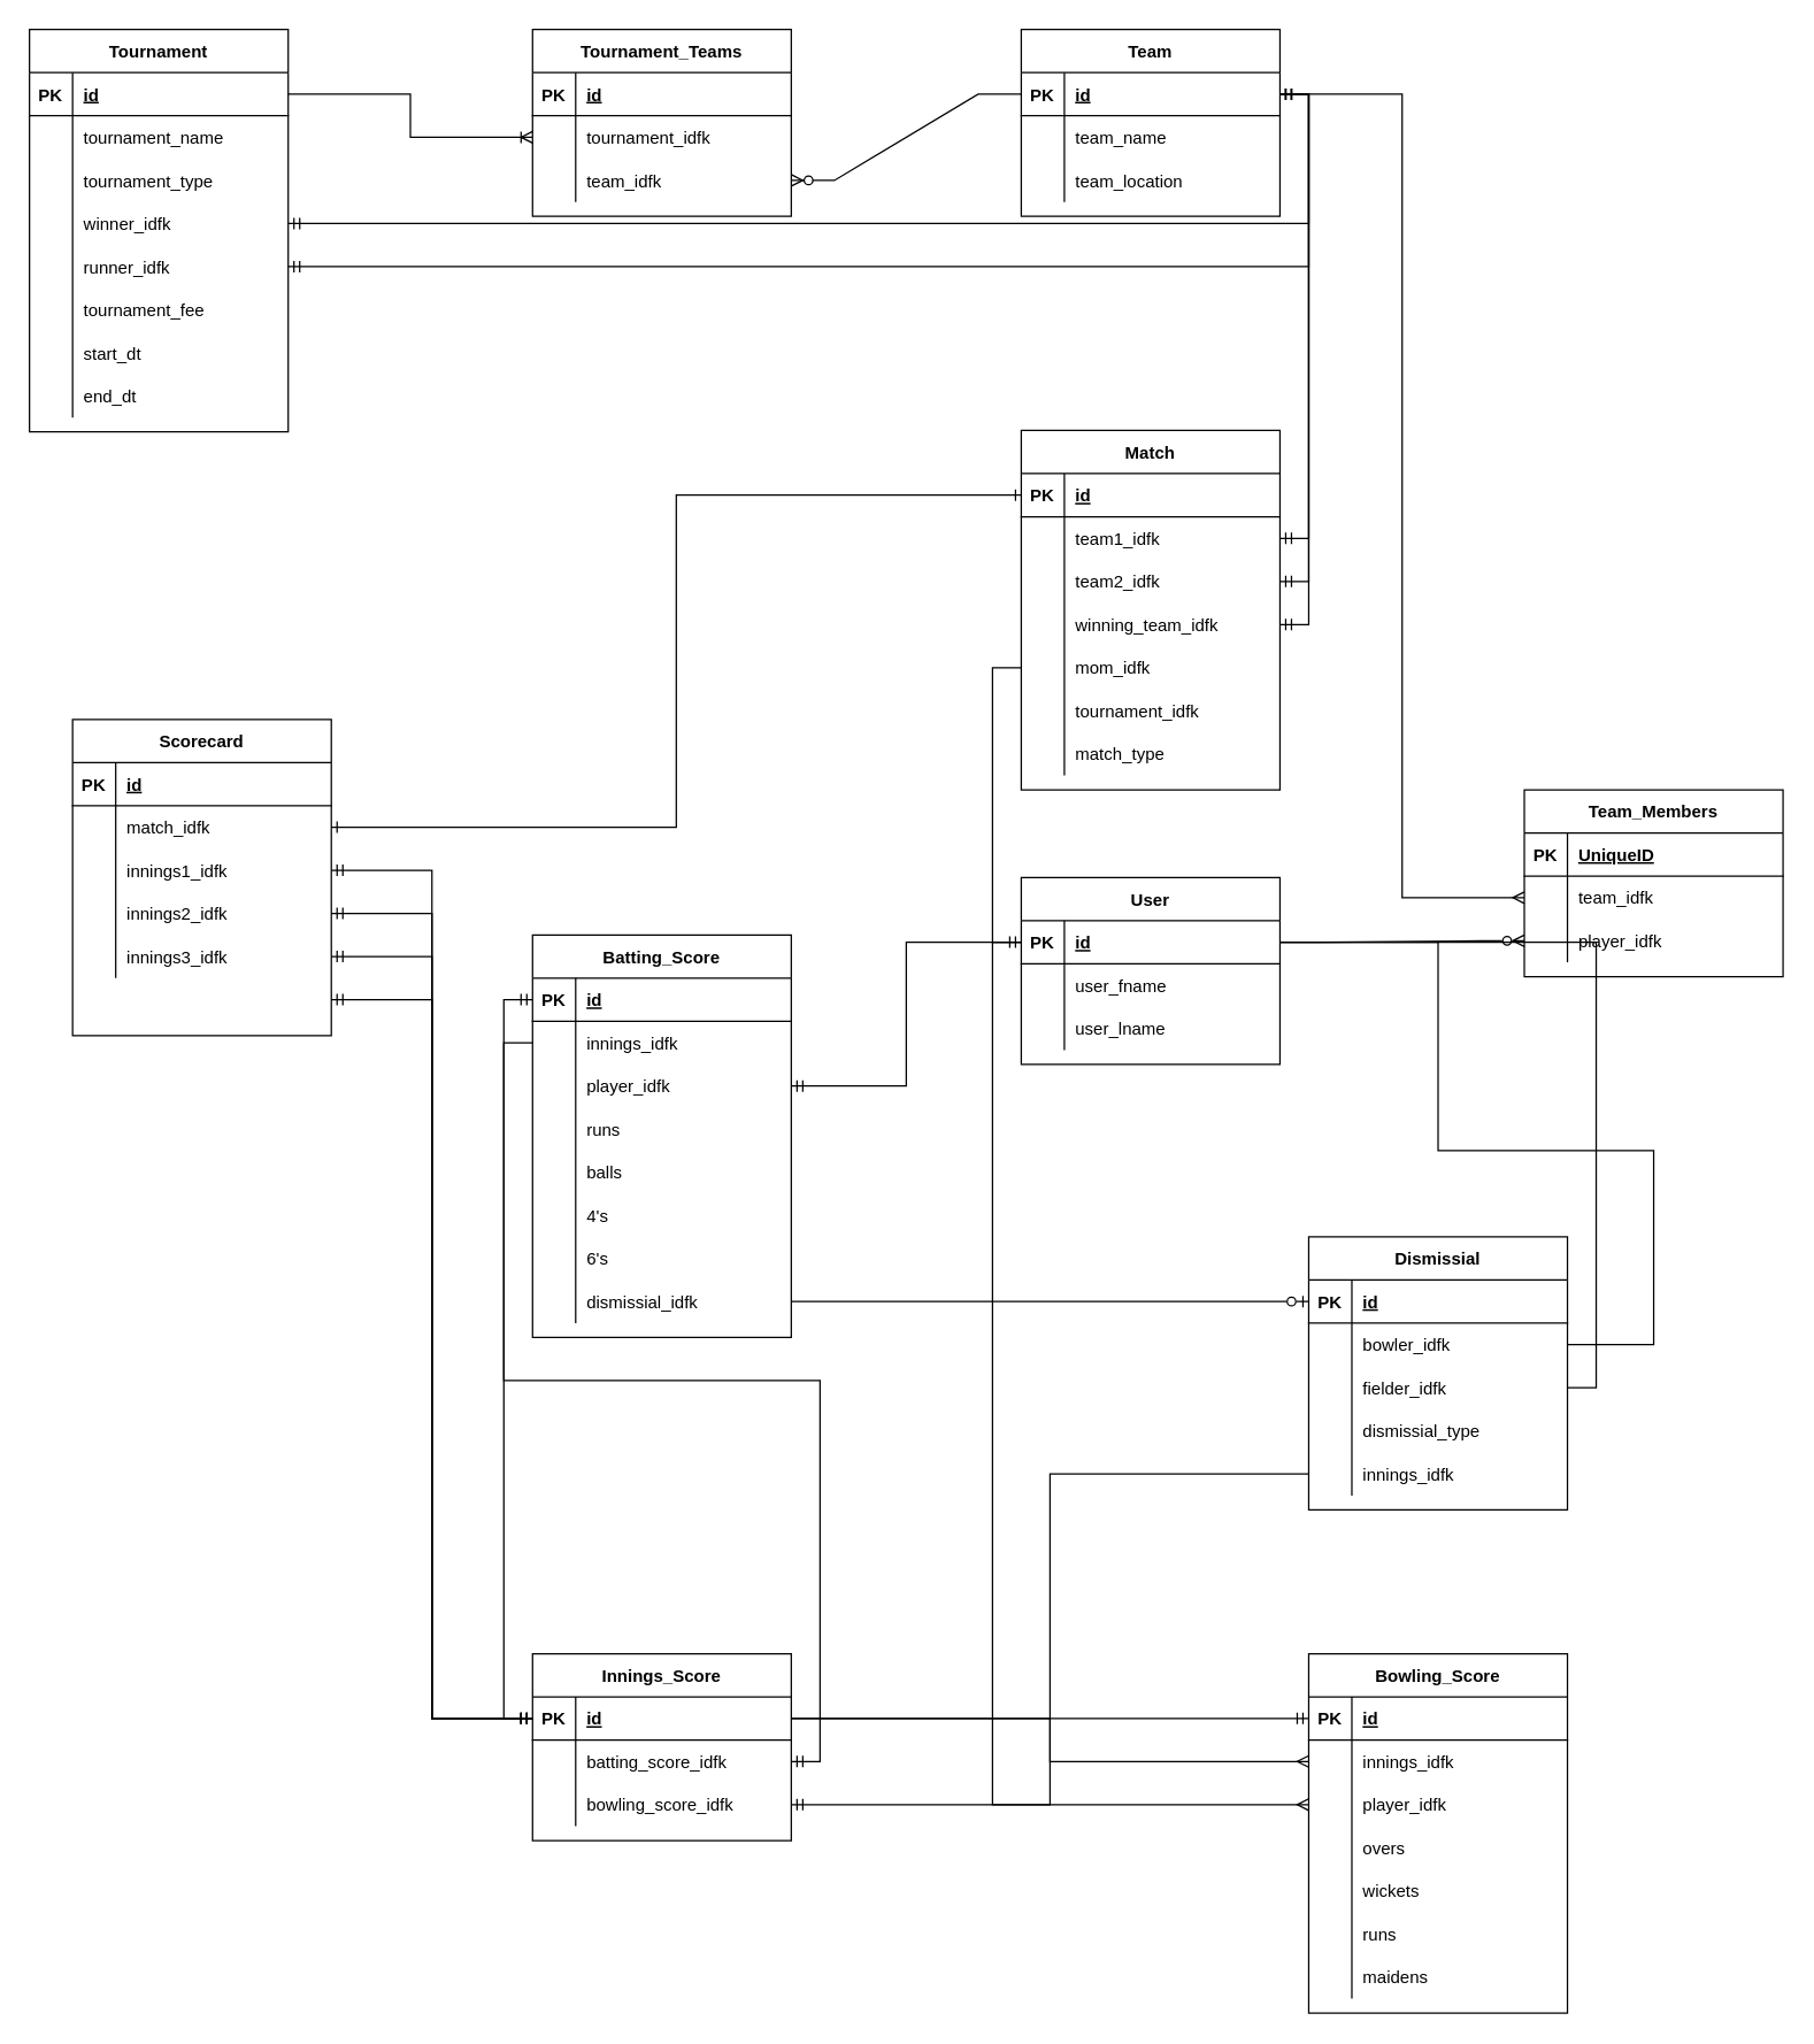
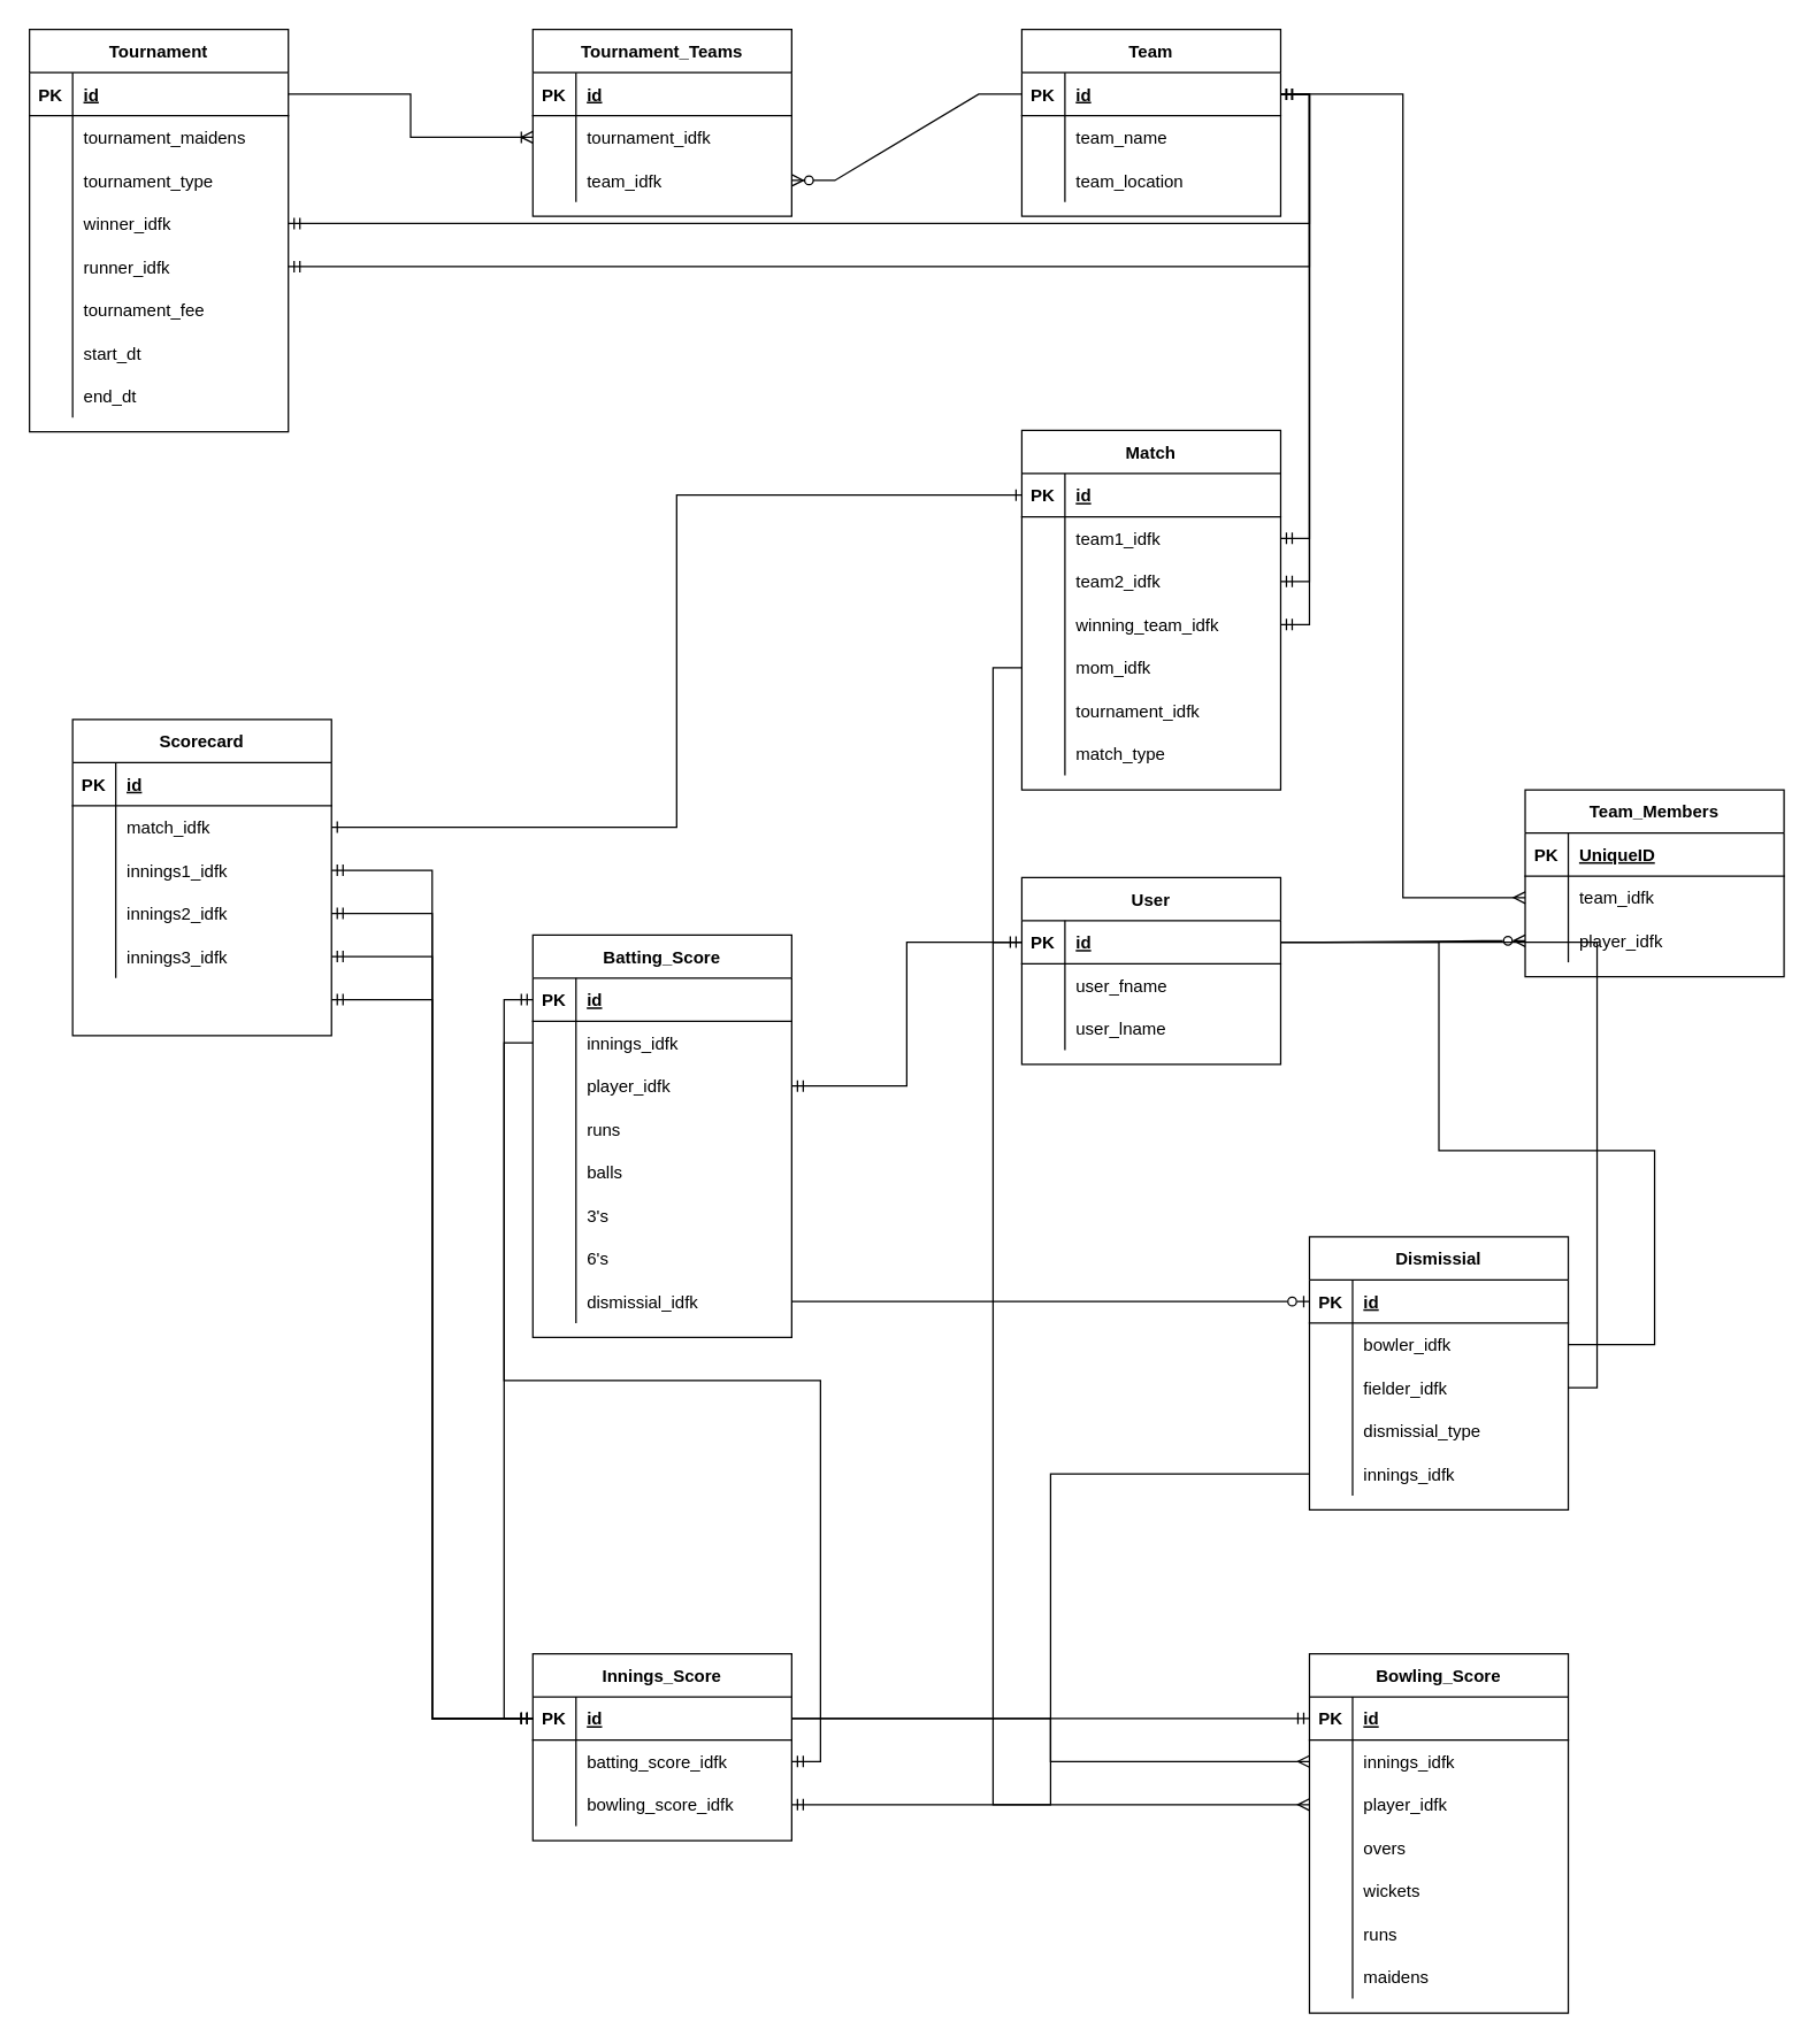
- <mxCell id="19" value="tournament_name" style="shape=partialRectangle;connectable=0;fillColor=none;top=0;left=0;bottom=0;right=0;align=left;spacingLeft=6;overflow=hidden;" vertex="1" parent="17"><mxGeometry x="30" width="150" height="30" as="geometry"><mxRectangle width="150" height="30" as="alternateBounds" /></mxGeometry></mxCell>
+ <mxCell id="19" value="tournament_maidens" style="shape=partialRectangle;connectable=0;fillColor=none;top=0;left=0;bottom=0;right=0;align=left;spacingLeft=6;overflow=hidden;" vertex="1" parent="17"><mxGeometry x="30" width="150" height="30" as="geometry"><mxRectangle width="150" height="30" as="alternateBounds" /></mxGeometry></mxCell>
- <mxCell id="114" value="4's" style="shape=partialRectangle;connectable=0;fillColor=none;top=0;left=0;bottom=0;right=0;align=left;spacingLeft=6;overflow=hidden;" vertex="1" parent="112"><mxGeometry x="30" width="150" height="30" as="geometry"><mxRectangle width="150" height="30" as="alternateBounds" /></mxGeometry></mxCell>
+ <mxCell id="114" value="3's" style="shape=partialRectangle;connectable=0;fillColor=none;top=0;left=0;bottom=0;right=0;align=left;spacingLeft=6;overflow=hidden;" vertex="1" parent="112"><mxGeometry x="30" width="150" height="30" as="geometry"><mxRectangle width="150" height="30" as="alternateBounds" /></mxGeometry></mxCell>
